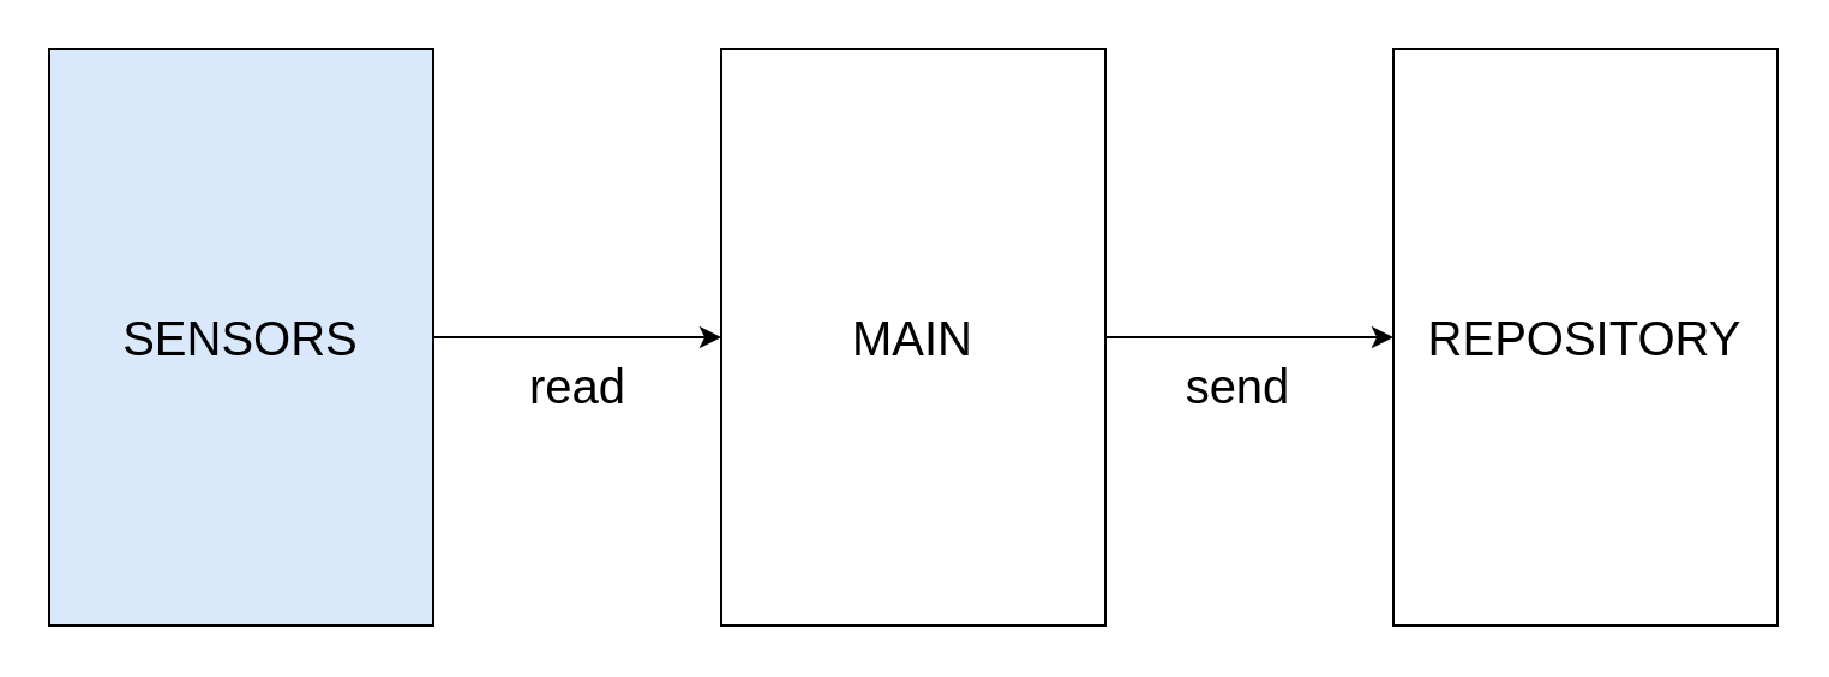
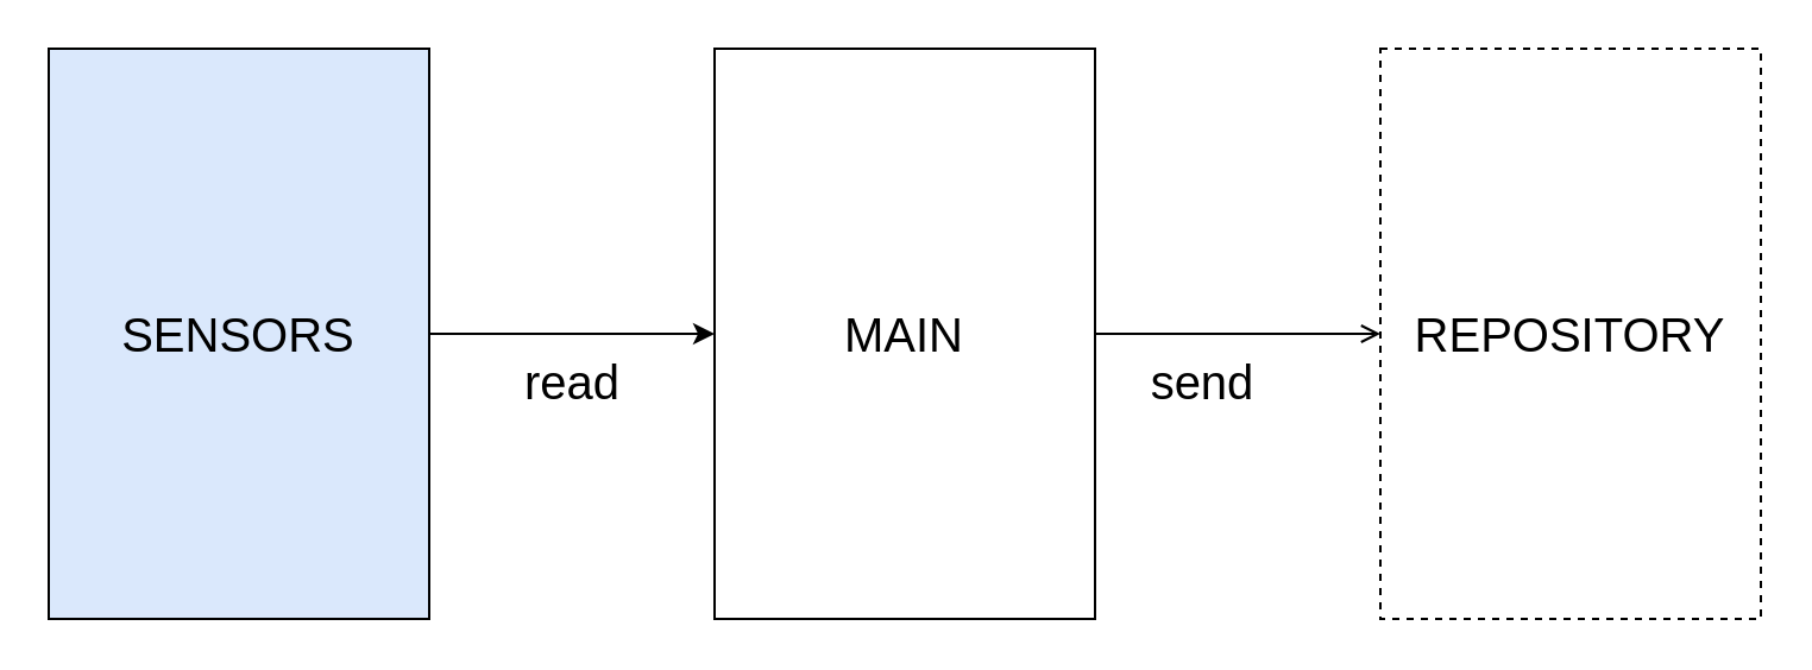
- <mxCell id="2" style="edgeStyle=orthogonalEdgeStyle;rounded=0;orthogonalLoop=1;jettySize=auto;html=1;fontSize=20;" edge="1" parent="1" source="3" target="4"><mxGeometry relative="1" as="geometry" /></mxCell>
+ <mxCell id="2" style="edgeStyle=orthogonalEdgeStyle;rounded=0;orthogonalLoop=1;jettySize=auto;html=1;fontSize=20;endArrow=open;" edge="1" parent="1" source="3" target="4"><mxGeometry relative="1" as="geometry" /></mxCell>
- <mxCell id="4" value="REPOSITORY" style="rounded=0;whiteSpace=wrap;html=1;fontSize=20;" vertex="1" parent="1"><mxGeometry x="580" y="20" width="160" height="240" as="geometry" /></mxCell>
+ <mxCell id="4" value="REPOSITORY" style="rounded=0;whiteSpace=wrap;html=1;fontSize=20;dashed=1;" vertex="1" parent="1"><mxGeometry x="580" y="20" width="160" height="240" as="geometry" /></mxCell>
- <mxCell id="8" value="send" style="text;html=1;align=center;verticalAlign=middle;resizable=0;points=[];autosize=1;strokeColor=none;fillColor=none;fontSize=20;" vertex="1" parent="1"><mxGeometry x="480" y="140" width="70" height="40" as="geometry" /></mxCell>
+ <mxCell id="8" value="send" style="text;html=1;align=center;verticalAlign=middle;resizable=0;points=[];autosize=1;strokeColor=none;fillColor=none;fontSize=20;" vertex="1" parent="1"><mxGeometry x="470" y="140" width="70" height="40" as="geometry" /></mxCell>
